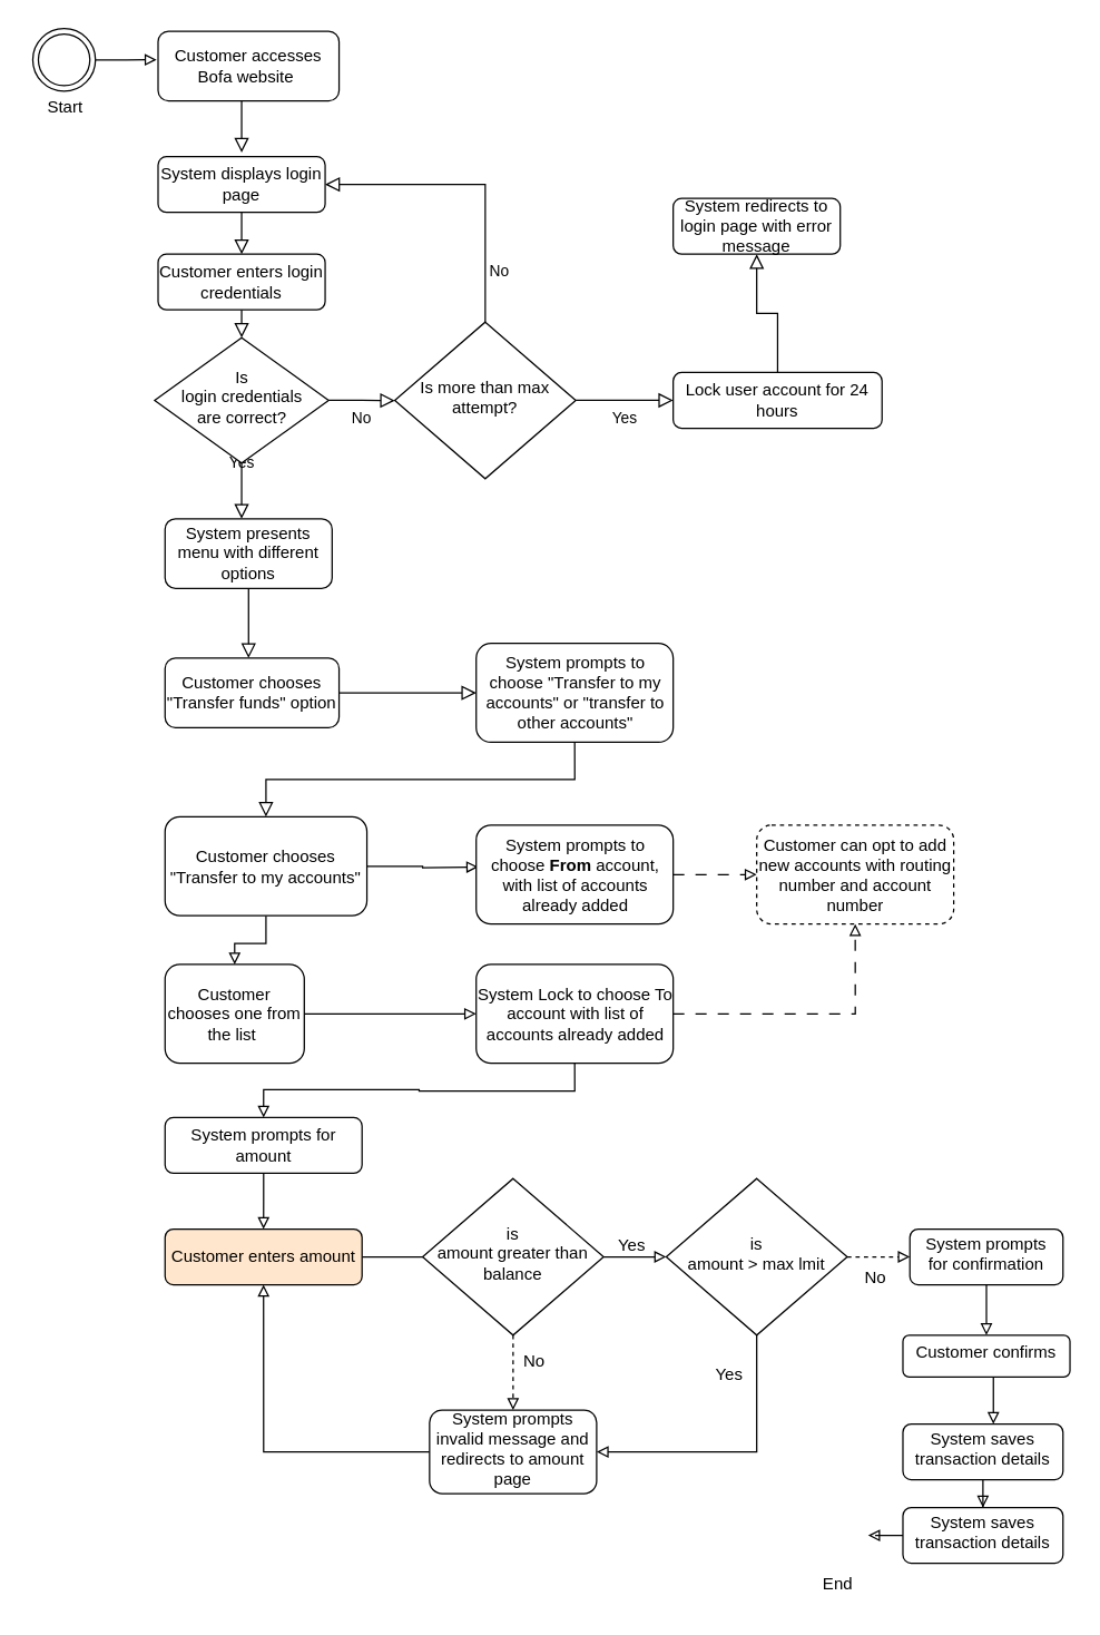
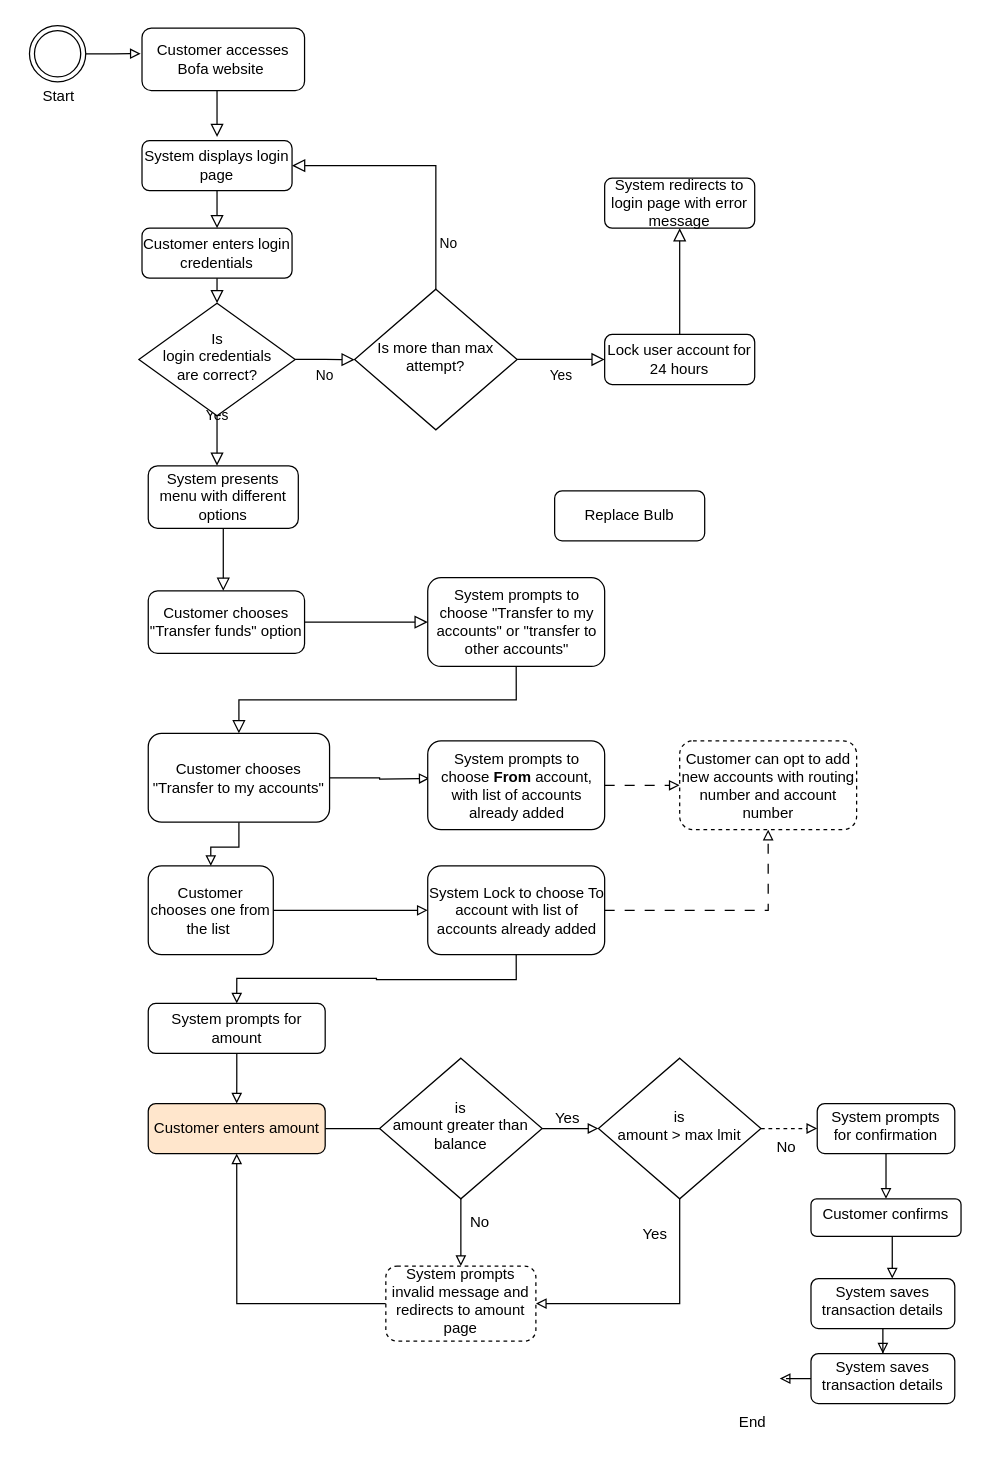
- <mxCell id="6" value="Lock user account for 24 hours" style="rounded=1;whiteSpace=wrap;html=1;fontSize=12;glass=0;strokeWidth=1;shadow=0;" parent="1" vertex="1"><mxGeometry x="483" y="267" width="150" height="40" as="geometry" /></mxCell>
+ <mxCell id="6" value="Lock user account for 24 hours" style="rounded=1;whiteSpace=wrap;html=1;fontSize=12;glass=0;strokeWidth=1;shadow=0;" parent="1" vertex="1"><mxGeometry x="483" y="267" width="120" height="40" as="geometry" /></mxCell>
+ <mxCell id="8" value="Replace Bulb" style="rounded=1;whiteSpace=wrap;html=1;fontSize=12;glass=0;strokeWidth=1;shadow=0;" parent="1" vertex="1"><mxGeometry x="443" y="392" width="120" height="40" as="geometry" /></mxCell>
- <mxCell id="41" style="edgeStyle=orthogonalEdgeStyle;rounded=0;orthogonalLoop=1;jettySize=auto;html=1;entryX=0.5;entryY=0;entryDx=0;entryDy=0;endArrow=block;endFill=0;dashed=1;" edge="1" parent="1" source="42" target="50"><mxGeometry relative="1" as="geometry" /></mxCell>
+ <mxCell id="41" style="edgeStyle=orthogonalEdgeStyle;rounded=0;orthogonalLoop=1;jettySize=auto;html=1;entryX=0.5;entryY=0;entryDx=0;entryDy=0;endArrow=block;endFill=0;" edge="1" parent="1" source="42" target="50"><mxGeometry relative="1" as="geometry" /></mxCell>
- <mxCell id="50" value="System prompts invalid message and redirects to amount page" style="whiteSpace=wrap;html=1;shadow=0;strokeWidth=1;spacing=6;spacingTop=-4;rounded=1;" vertex="1" parent="1"><mxGeometry x="308" y="1012" width="120" height="60" as="geometry" /></mxCell>
+ <mxCell id="50" value="System prompts invalid message and redirects to amount page" style="whiteSpace=wrap;html=1;shadow=0;strokeWidth=1;spacing=6;spacingTop=-4;rounded=1;dashed=1;" vertex="1" parent="1"><mxGeometry x="308" y="1012" width="120" height="60" as="geometry" /></mxCell>
